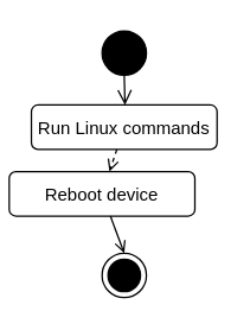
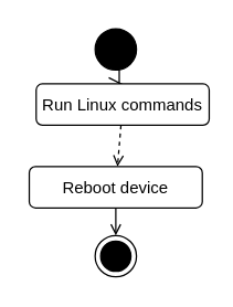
- <mxCell id="4" value="Run Linux commands" style="rounded=1;" parent="1" vertex="1"><mxGeometry x="20.75" y="70" width="125.5" height="30" as="geometry" /></mxCell>
+ <mxCell id="4" value="Run Linux commands" style="rounded=1;" parent="1" vertex="1"><mxGeometry x="25.75" y="60" width="125.5" height="30" as="geometry" /></mxCell>
- <mxCell id="5" value="Reboot device" style="rounded=1;" parent="1" vertex="1"><mxGeometry x="5.75" y="115" width="125.5" height="30" as="geometry" /></mxCell>
+ <mxCell id="5" value="Reboot device" style="rounded=1;" parent="1" vertex="1"><mxGeometry x="20.75" y="120" width="125.5" height="30" as="geometry" /></mxCell>
